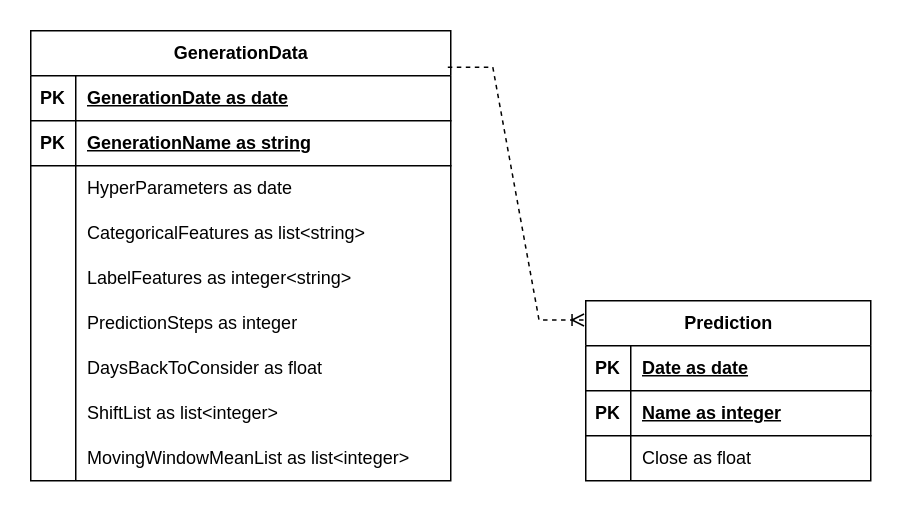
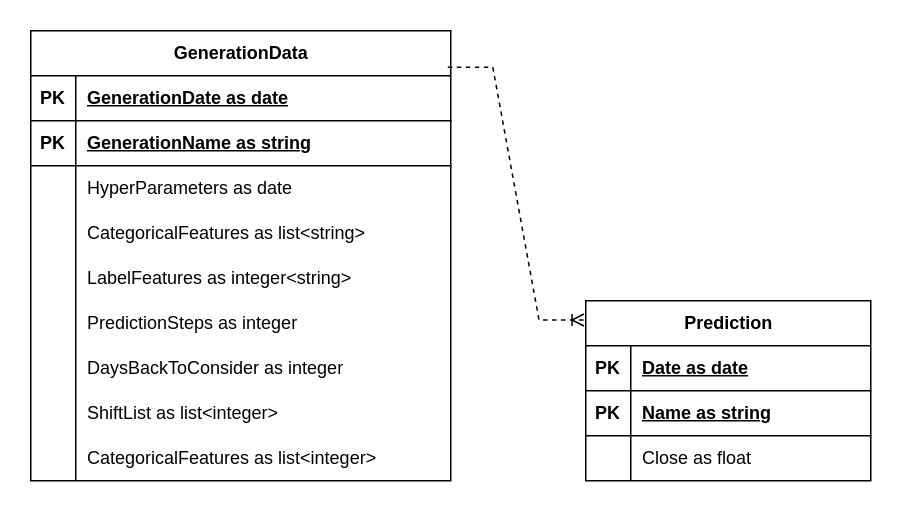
- <mxCell id="33" value="DaysBackToConsider as float" style="shape=partialRectangle;connectable=0;fillColor=none;top=0;left=0;bottom=0;right=0;align=left;spacingLeft=6;overflow=hidden;whiteSpace=wrap;html=1;" parent="31" vertex="1"><mxGeometry x="30" width="250" height="30" as="geometry"><mxRectangle width="250" height="30" as="alternateBounds" /></mxGeometry></mxCell>
+ <mxCell id="33" value="DaysBackToConsider as integer" style="shape=partialRectangle;connectable=0;fillColor=none;top=0;left=0;bottom=0;right=0;align=left;spacingLeft=6;overflow=hidden;whiteSpace=wrap;html=1;" parent="31" vertex="1"><mxGeometry x="30" width="250" height="30" as="geometry"><mxRectangle width="250" height="30" as="alternateBounds" /></mxGeometry></mxCell>
- <mxCell id="8" value="Name as integer" style="shape=partialRectangle;connectable=0;fillColor=none;top=0;left=0;bottom=0;right=0;align=left;spacingLeft=6;fontStyle=5;overflow=hidden;whiteSpace=wrap;html=1;" parent="6" vertex="1"><mxGeometry x="30" width="160" height="30" as="geometry"><mxRectangle width="160" height="30" as="alternateBounds" /></mxGeometry></mxCell>
+ <mxCell id="8" value="Name as string" style="shape=partialRectangle;connectable=0;fillColor=none;top=0;left=0;bottom=0;right=0;align=left;spacingLeft=6;fontStyle=5;overflow=hidden;whiteSpace=wrap;html=1;" parent="6" vertex="1"><mxGeometry x="30" width="160" height="30" as="geometry"><mxRectangle width="160" height="30" as="alternateBounds" /></mxGeometry></mxCell>
- <mxCell id="39" value="MovingWindowMeanList as list&amp;lt;integer&amp;gt;" style="shape=partialRectangle;connectable=0;fillColor=none;top=0;left=0;bottom=0;right=0;align=left;spacingLeft=6;overflow=hidden;whiteSpace=wrap;html=1;" parent="37" vertex="1"><mxGeometry x="30" width="250" height="30" as="geometry"><mxRectangle width="250" height="30" as="alternateBounds" /></mxGeometry></mxCell>
+ <mxCell id="39" value="CategoricalFeatures as list&amp;lt;integer&amp;gt;" style="shape=partialRectangle;connectable=0;fillColor=none;top=0;left=0;bottom=0;right=0;align=left;spacingLeft=6;overflow=hidden;whiteSpace=wrap;html=1;" parent="37" vertex="1"><mxGeometry x="30" width="250" height="30" as="geometry"><mxRectangle width="250" height="30" as="alternateBounds" /></mxGeometry></mxCell>
